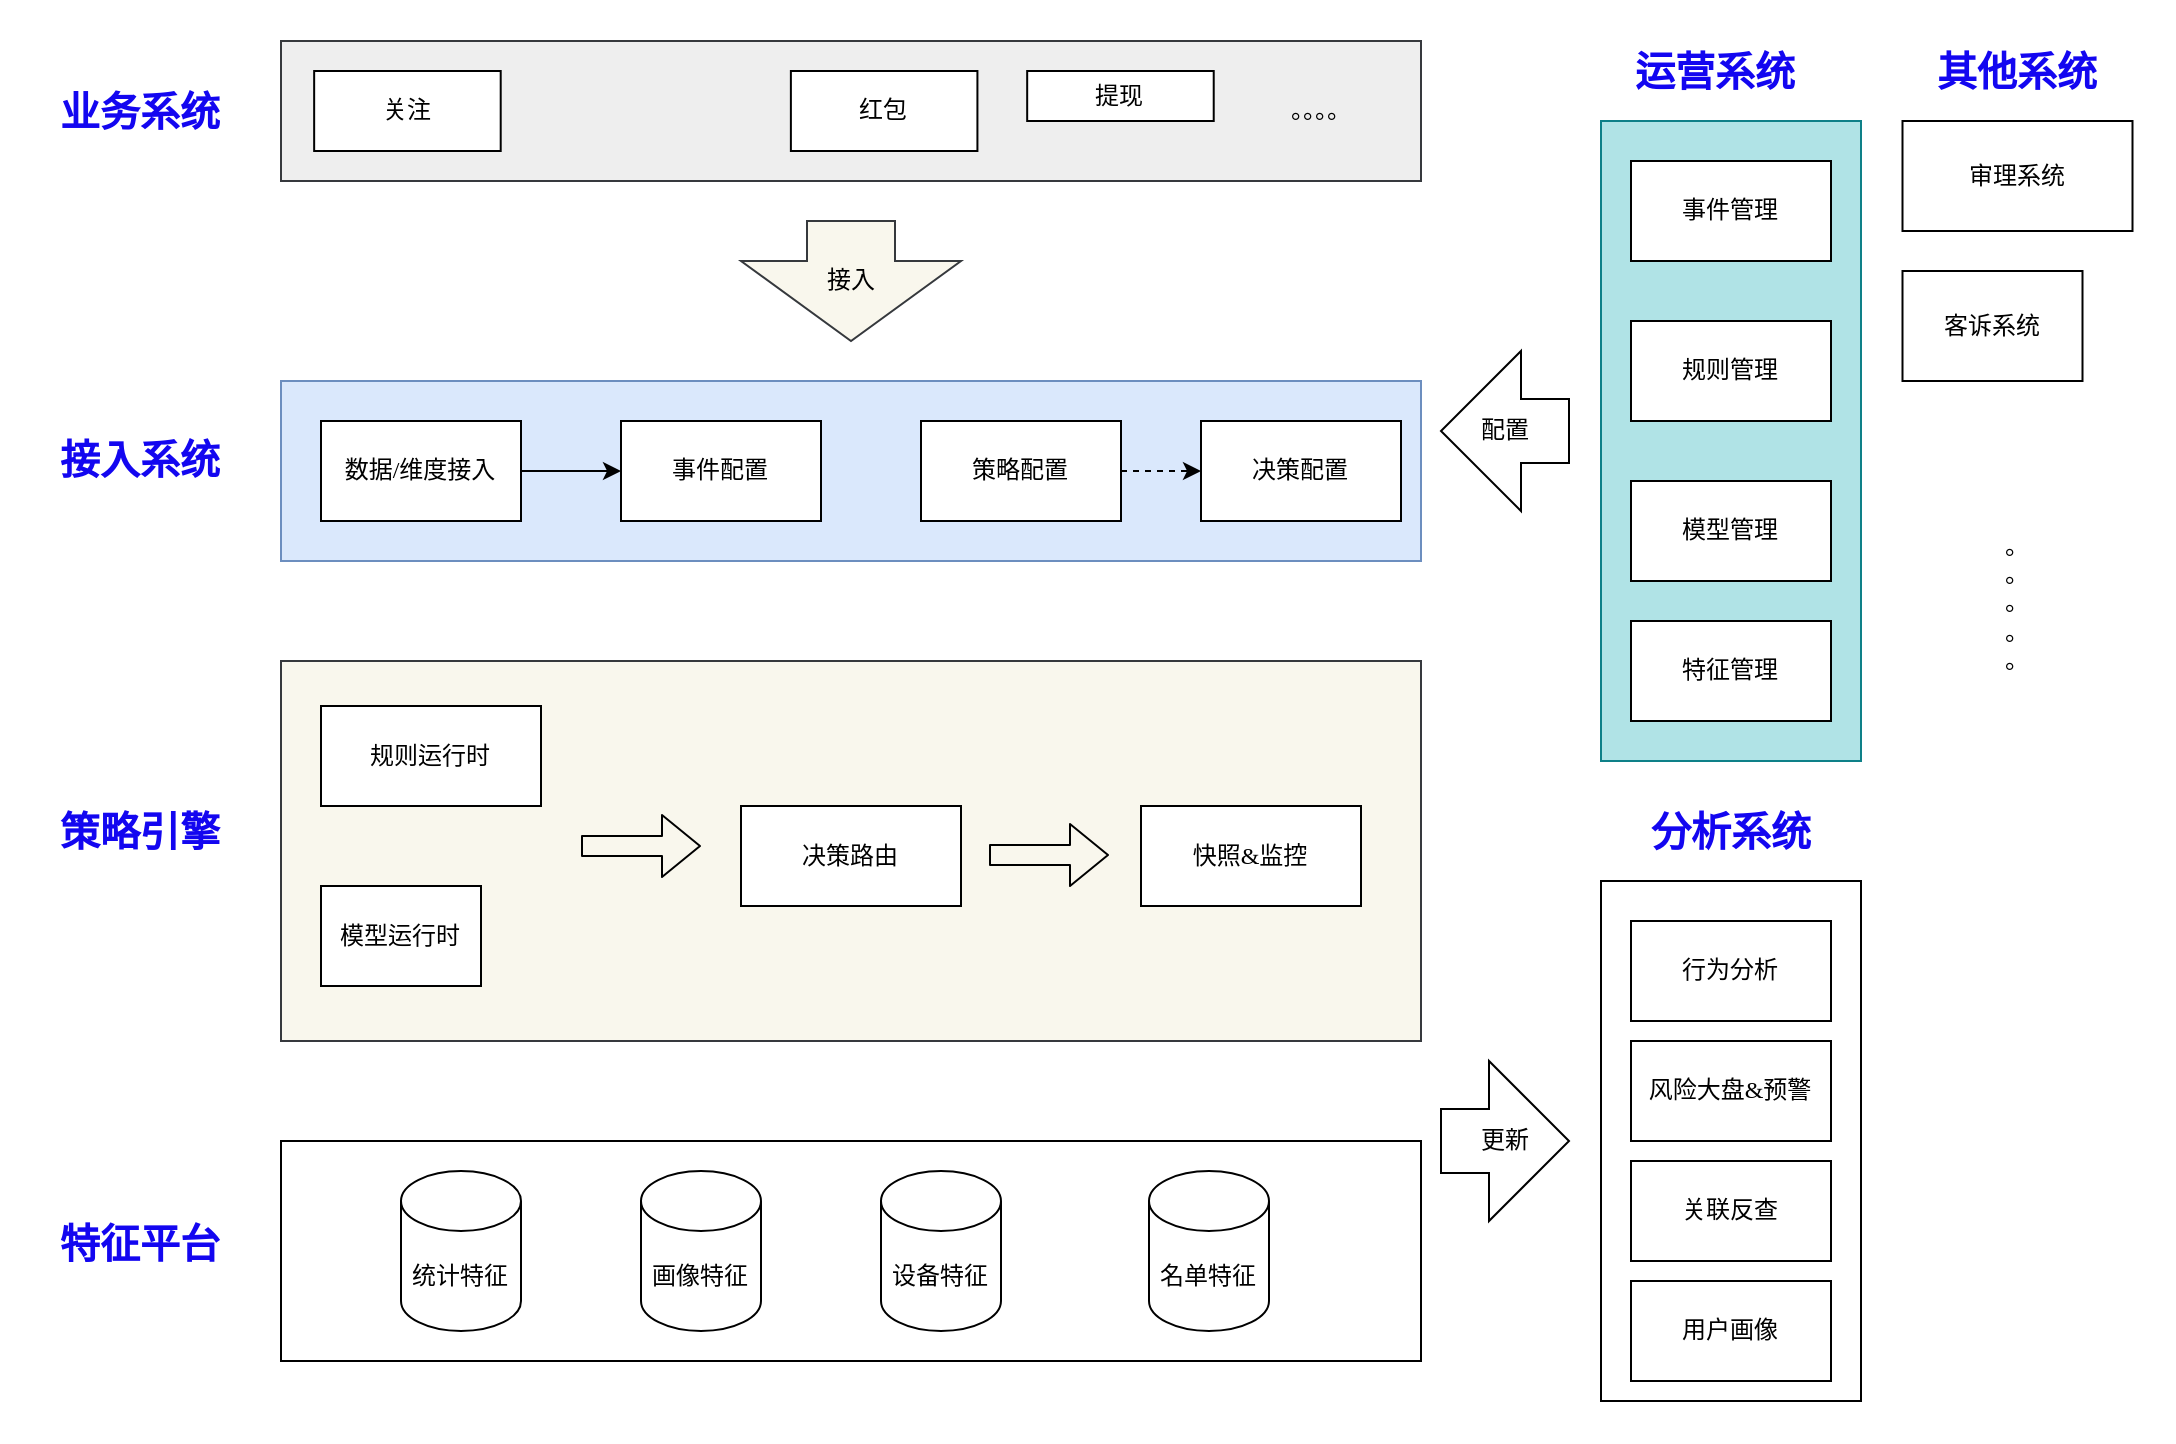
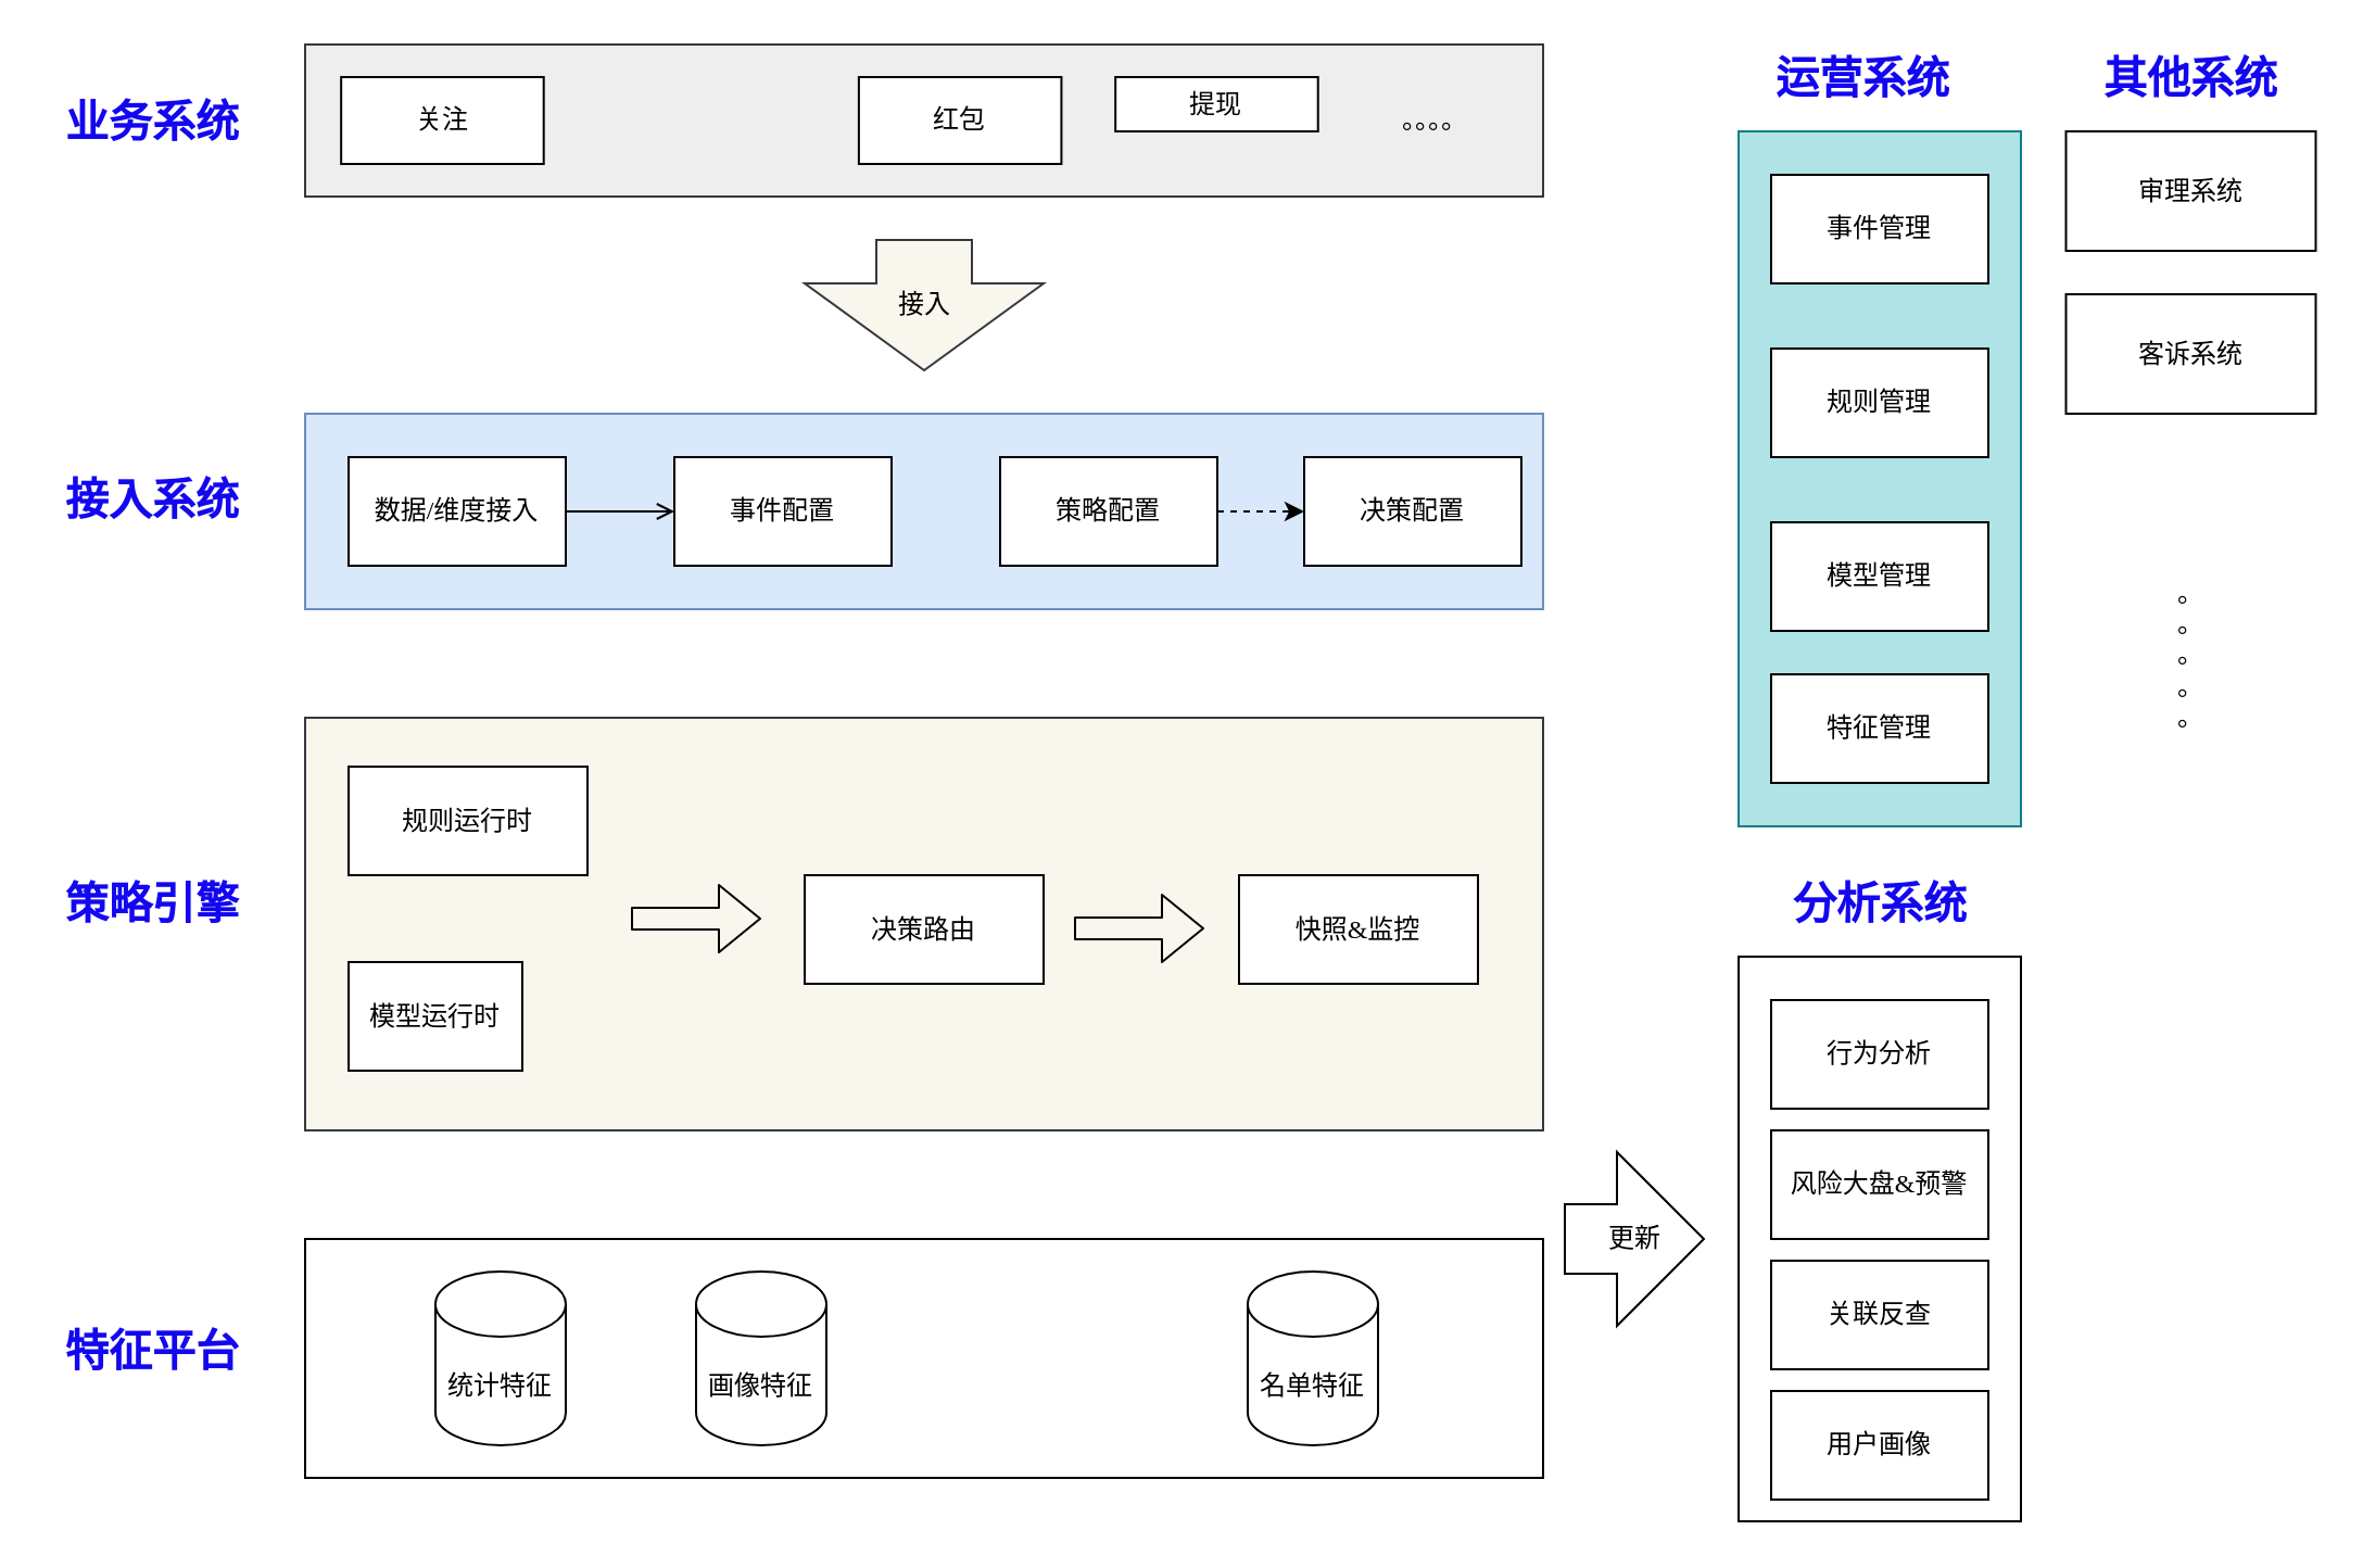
- <mxCell id="34" value="客诉系统" style="rounded=0;whiteSpace=wrap;html=1;fontFamily=TencentSans;" parent="1" vertex="1"><mxGeometry x="950.75" y="135" width="90" height="55" as="geometry" /></mxCell>
+ <mxCell id="34" value="客诉系统" style="rounded=0;whiteSpace=wrap;html=1;fontFamily=TencentSans;" parent="1" vertex="1"><mxGeometry x="950.75" y="135" width="115" height="55" as="geometry" /></mxCell>
- <mxCell id="27" value="配置" style="html=1;shadow=0;dashed=0;align=center;verticalAlign=middle;shape=mxgraph.arrows2.arrow;dy=0.6;dx=40;flipH=1;notch=0;fillColor=#ffffff;fontFamily=TencentSans;" parent="1" vertex="1"><mxGeometry x="720" y="175" width="64" height="80" as="geometry" /></mxCell>
- <mxCell id="22" value="" style="edgeStyle=orthogonalEdgeStyle;rounded=0;orthogonalLoop=1;jettySize=auto;html=1;fontFamily=TencentSans;" parent="18" source="20" target="21" edge="1"><mxGeometry relative="1" as="geometry" /></mxCell>
+ <mxCell id="22" value="" style="edgeStyle=orthogonalEdgeStyle;rounded=0;orthogonalLoop=1;jettySize=auto;html=1;fontFamily=TencentSans;endArrow=open;" parent="18" source="20" target="21" edge="1"><mxGeometry relative="1" as="geometry" /></mxCell>
- <mxCell id="51" value="设备特征" style="shape=cylinder3;whiteSpace=wrap;html=1;boundedLbl=1;backgroundOutline=1;size=15;fillColor=#ffffff;fontFamily=TencentSans;" parent="1" vertex="1"><mxGeometry x="440" y="585" width="60" height="80" as="geometry" /></mxCell>
